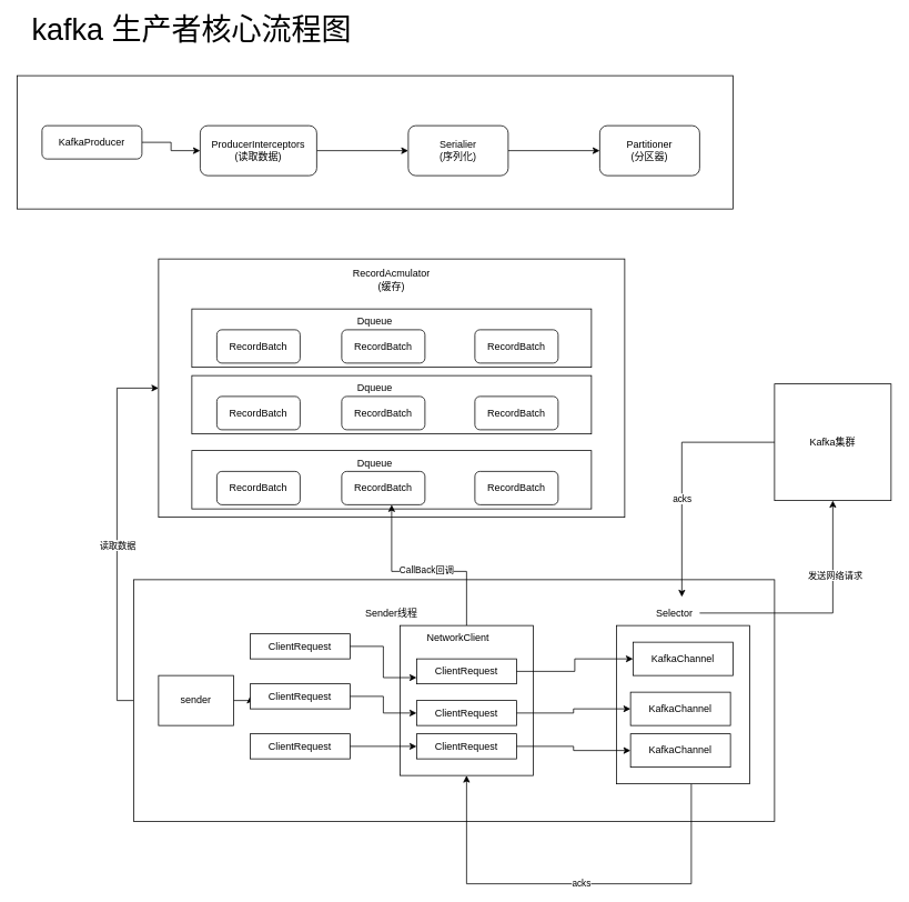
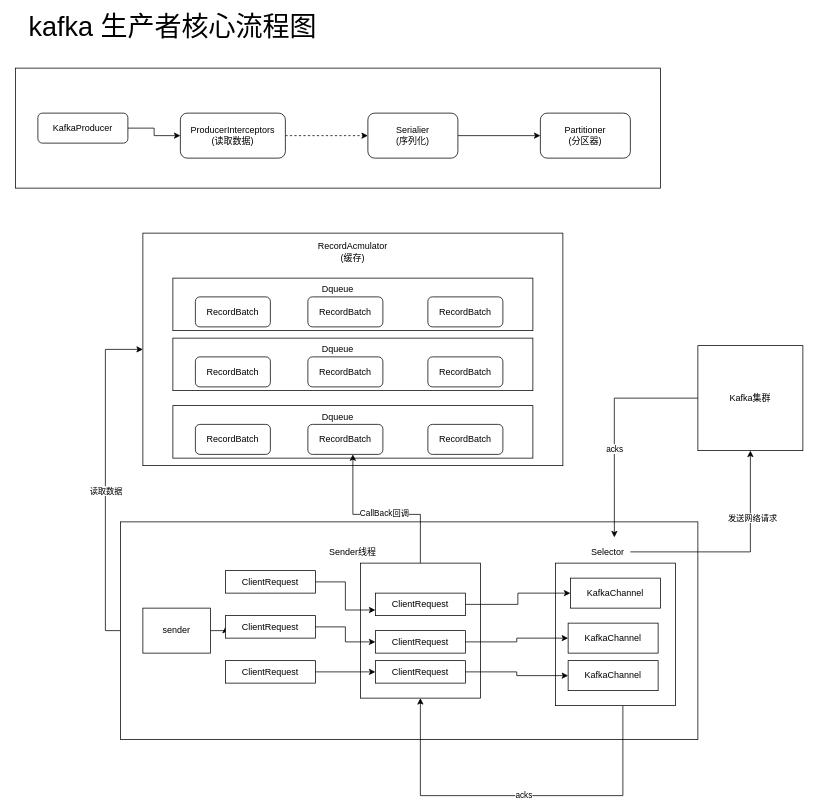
- <mxCell id="5" value="" style="edgeStyle=orthogonalEdgeStyle;rounded=0;orthogonalLoop=1;jettySize=auto;html=1;" edge="1" parent="1" source="6" target="8"><mxGeometry relative="1" as="geometry" /></mxCell>
+ <mxCell id="5" value="" style="edgeStyle=orthogonalEdgeStyle;rounded=0;orthogonalLoop=1;jettySize=auto;html=1;dashed=1;" edge="1" parent="1" source="6" target="8"><mxGeometry relative="1" as="geometry" /></mxCell>
- <mxCell id="39" value="NetworkClient" style="text;html=1;strokeColor=none;fillColor=none;align=center;verticalAlign=middle;whiteSpace=wrap;rounded=0;" vertex="1" parent="1"><mxGeometry x="520" y="750" width="60" height="30" as="geometry" /></mxCell>
